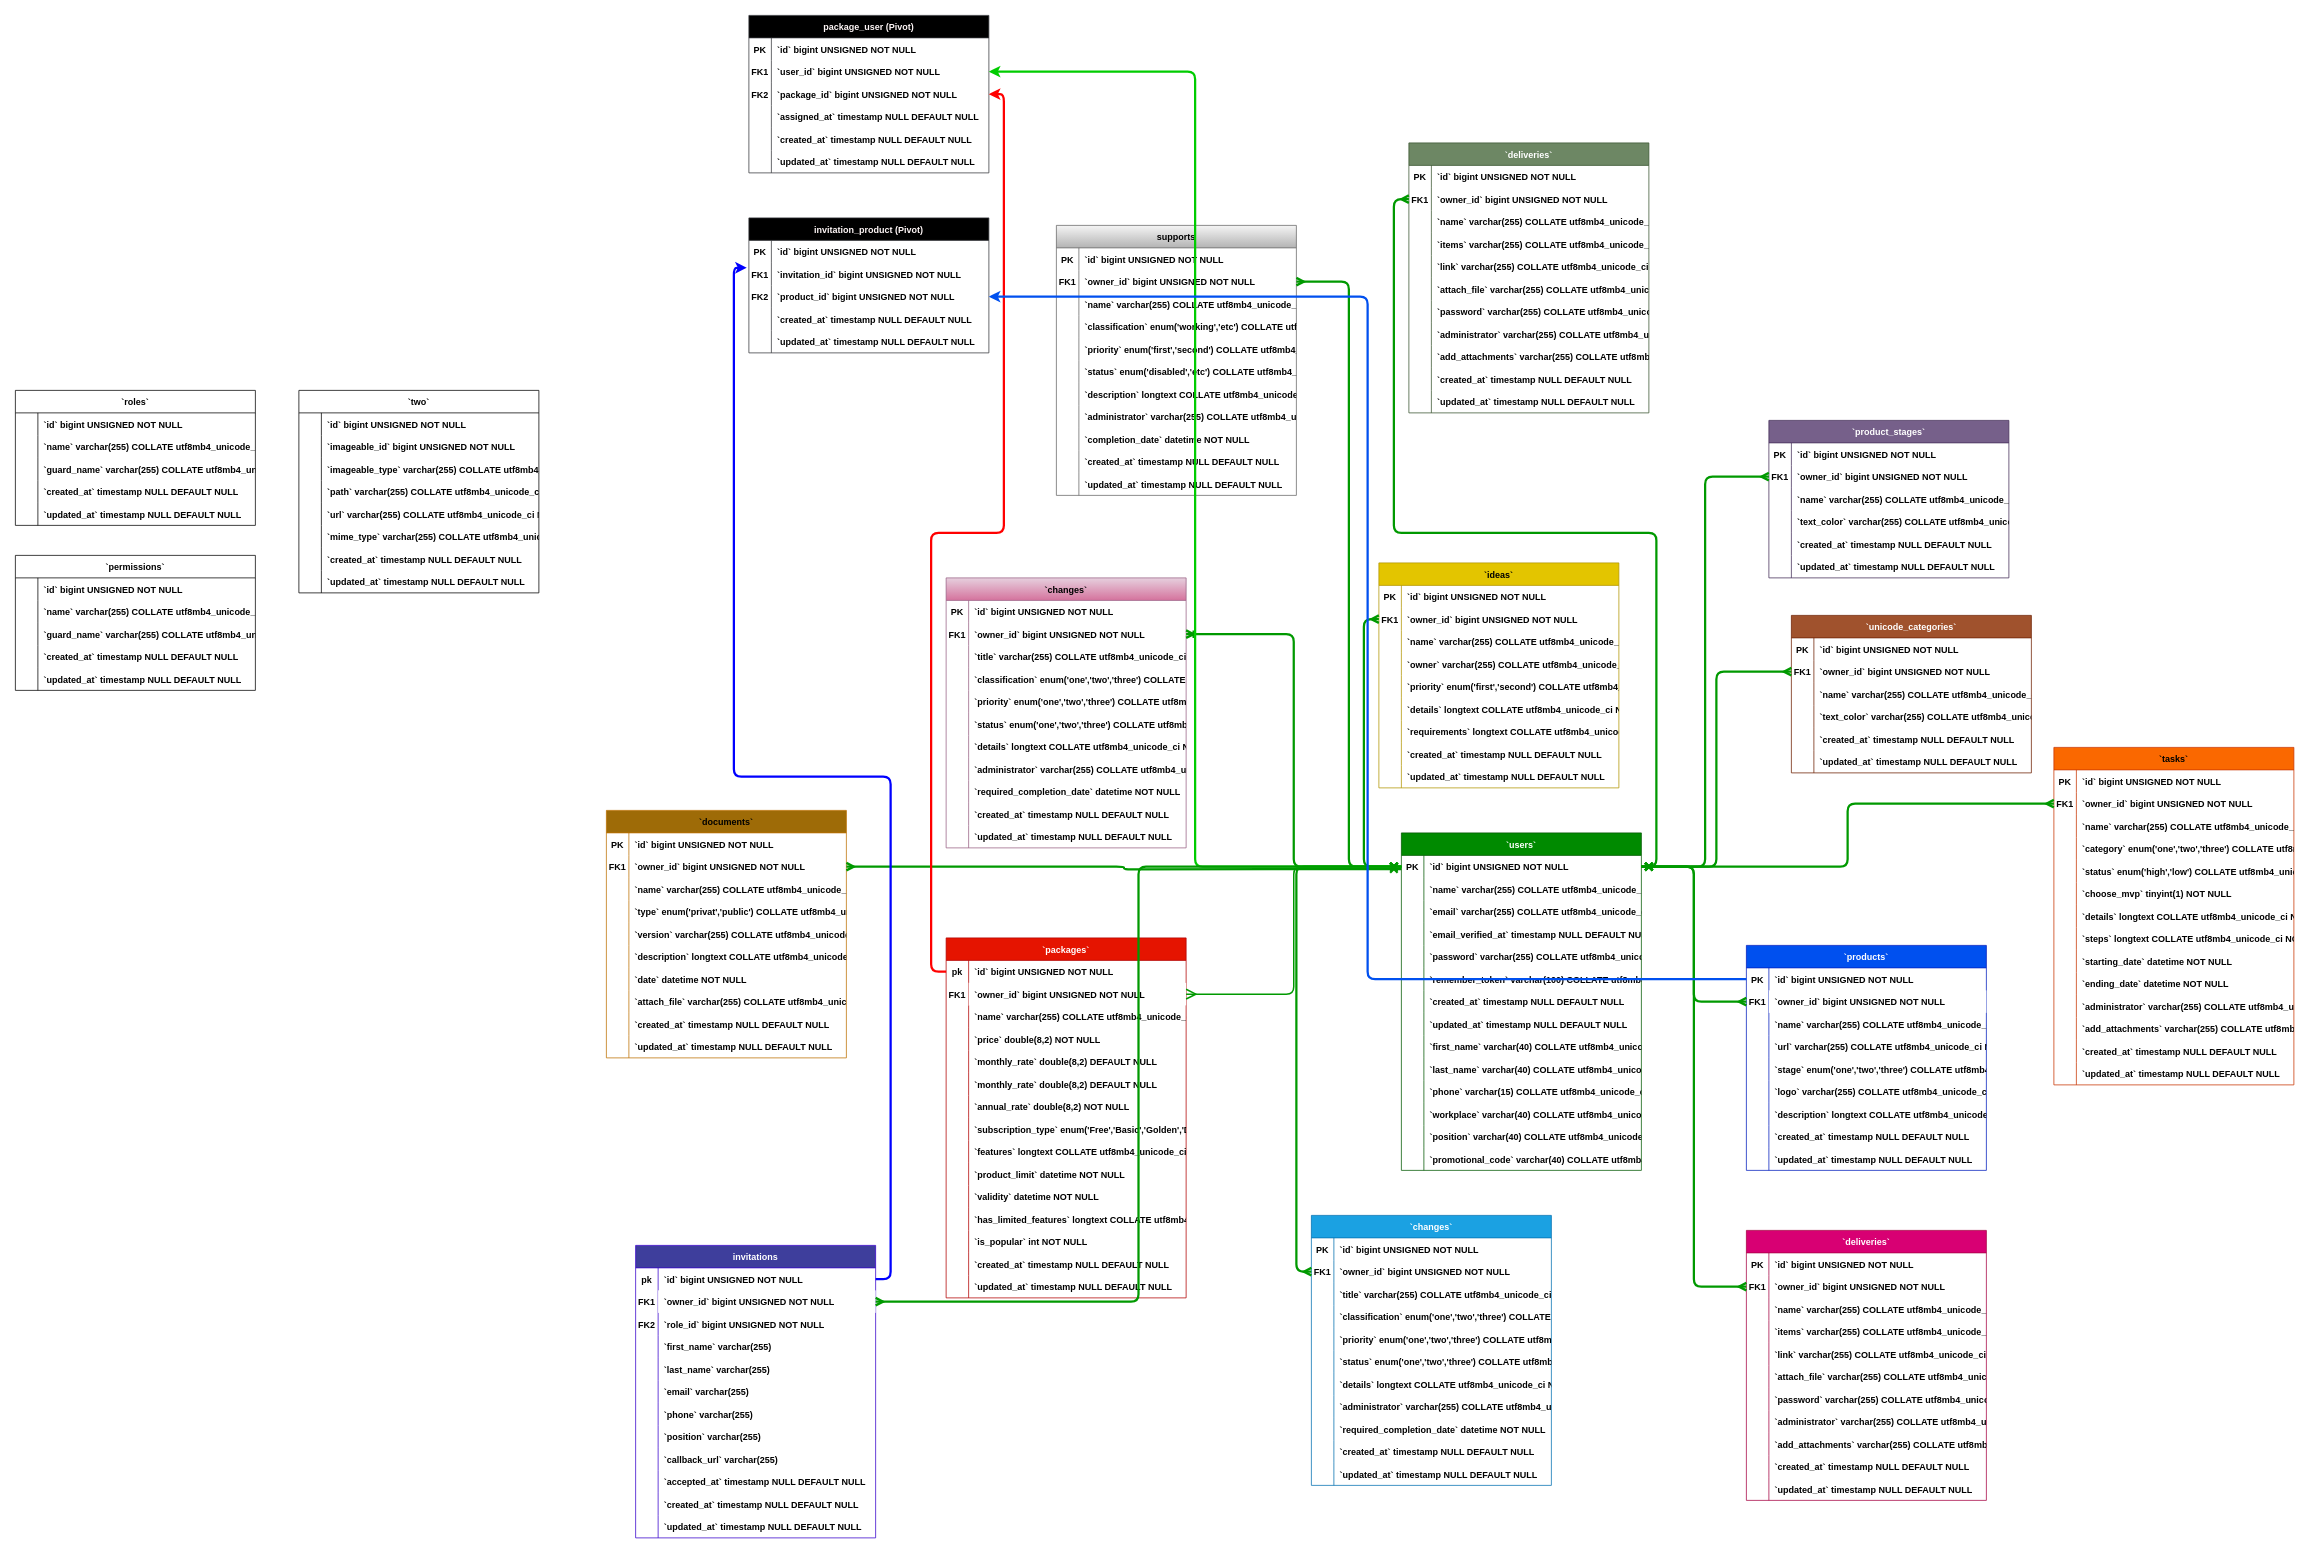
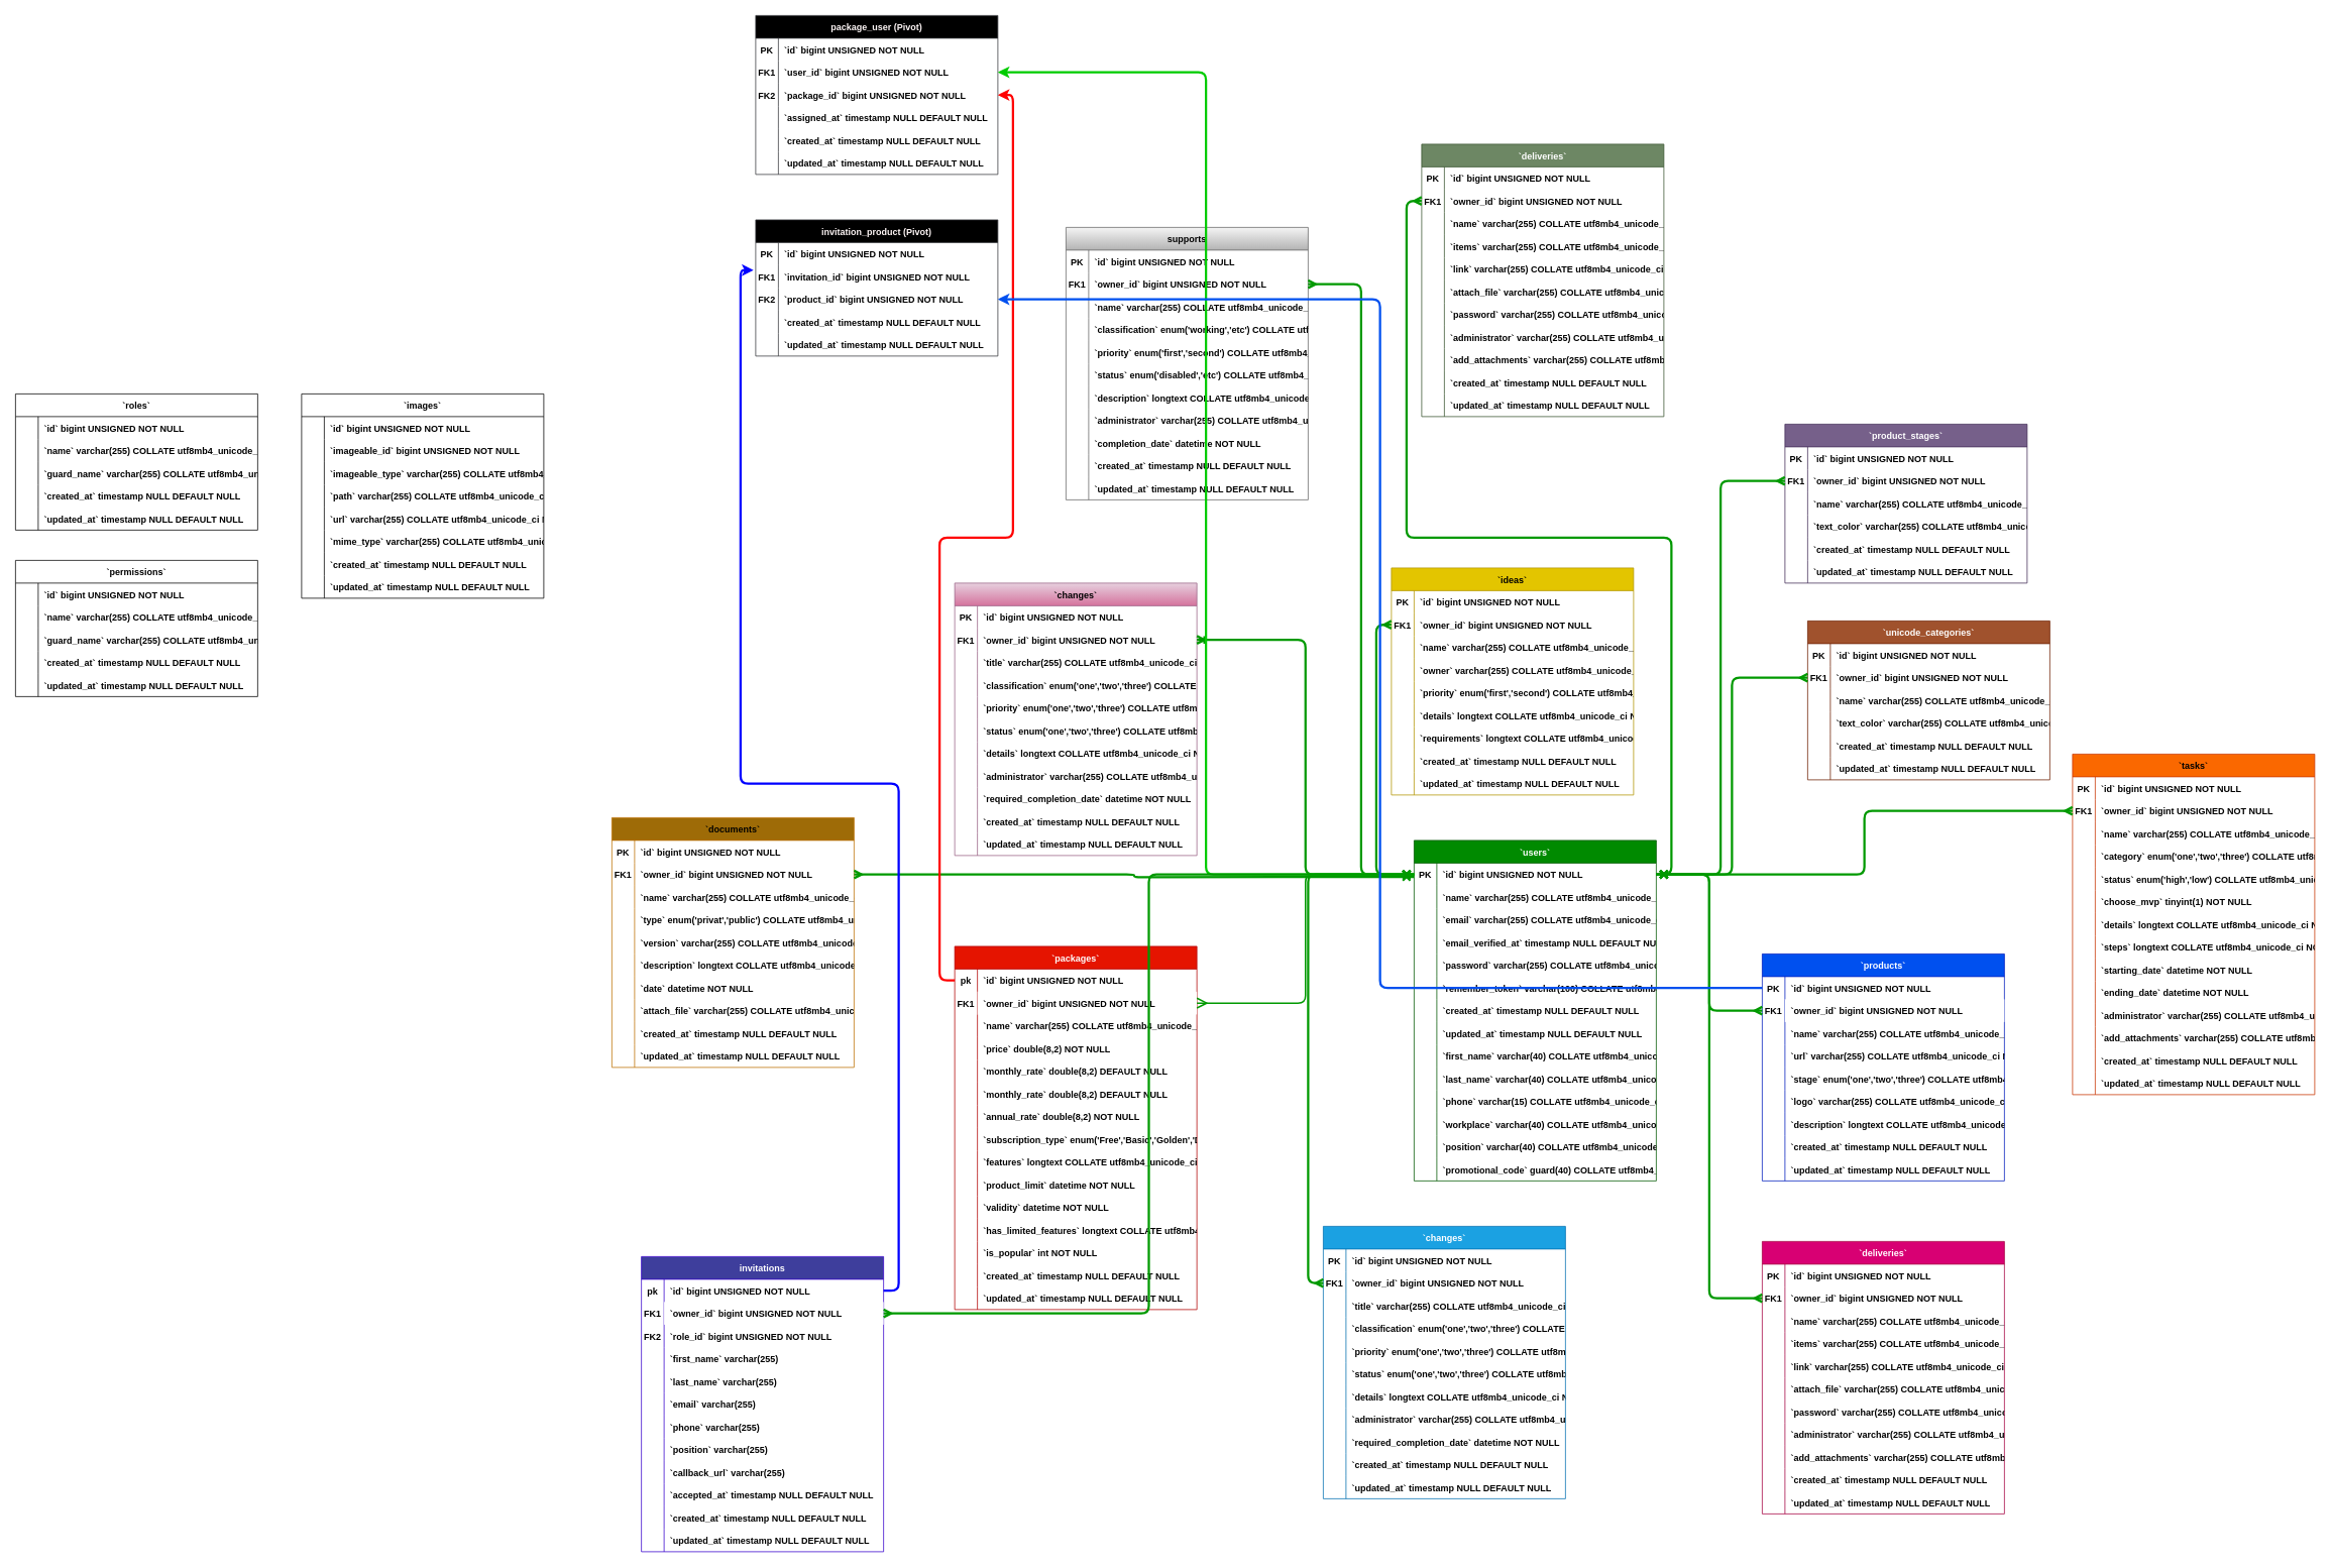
- <mxCell id="318" value="`two`" style="shape=table;startSize=30;container=1;collapsible=1;childLayout=tableLayout;fixedRows=1;rowLines=0;fontStyle=1;align=center;resizeLast=1;" parent="1" vertex="1"><mxGeometry x="398" y="520" width="320" height="270" as="geometry" /></mxCell>
+ <mxCell id="318" value="`images`" style="shape=table;startSize=30;container=1;collapsible=1;childLayout=tableLayout;fixedRows=1;rowLines=0;fontStyle=1;align=center;resizeLast=1;" parent="1" vertex="1"><mxGeometry x="398" y="520" width="320" height="270" as="geometry" /></mxCell>
- <mxCell id="186" value="`promotional_code` varchar(40) COLLATE utf8mb4_unicode_ci DEFAULT NULL" style="shape=partialRectangle;overflow=hidden;connectable=0;fillColor=none;align=left;strokeColor=inherit;top=0;left=0;bottom=0;right=0;spacingLeft=6;fontStyle=1" parent="184" vertex="1"><mxGeometry x="30" width="290" height="30" as="geometry"><mxRectangle width="290" height="30" as="alternateBounds" /></mxGeometry></mxCell>
+ <mxCell id="186" value="`promotional_code` guard(40) COLLATE utf8mb4_unicode_ci DEFAULT NULL" style="shape=partialRectangle;overflow=hidden;connectable=0;fillColor=none;align=left;strokeColor=inherit;top=0;left=0;bottom=0;right=0;spacingLeft=6;fontStyle=1" parent="184" vertex="1"><mxGeometry x="30" width="290" height="30" as="geometry"><mxRectangle width="290" height="30" as="alternateBounds" /></mxGeometry></mxCell>
